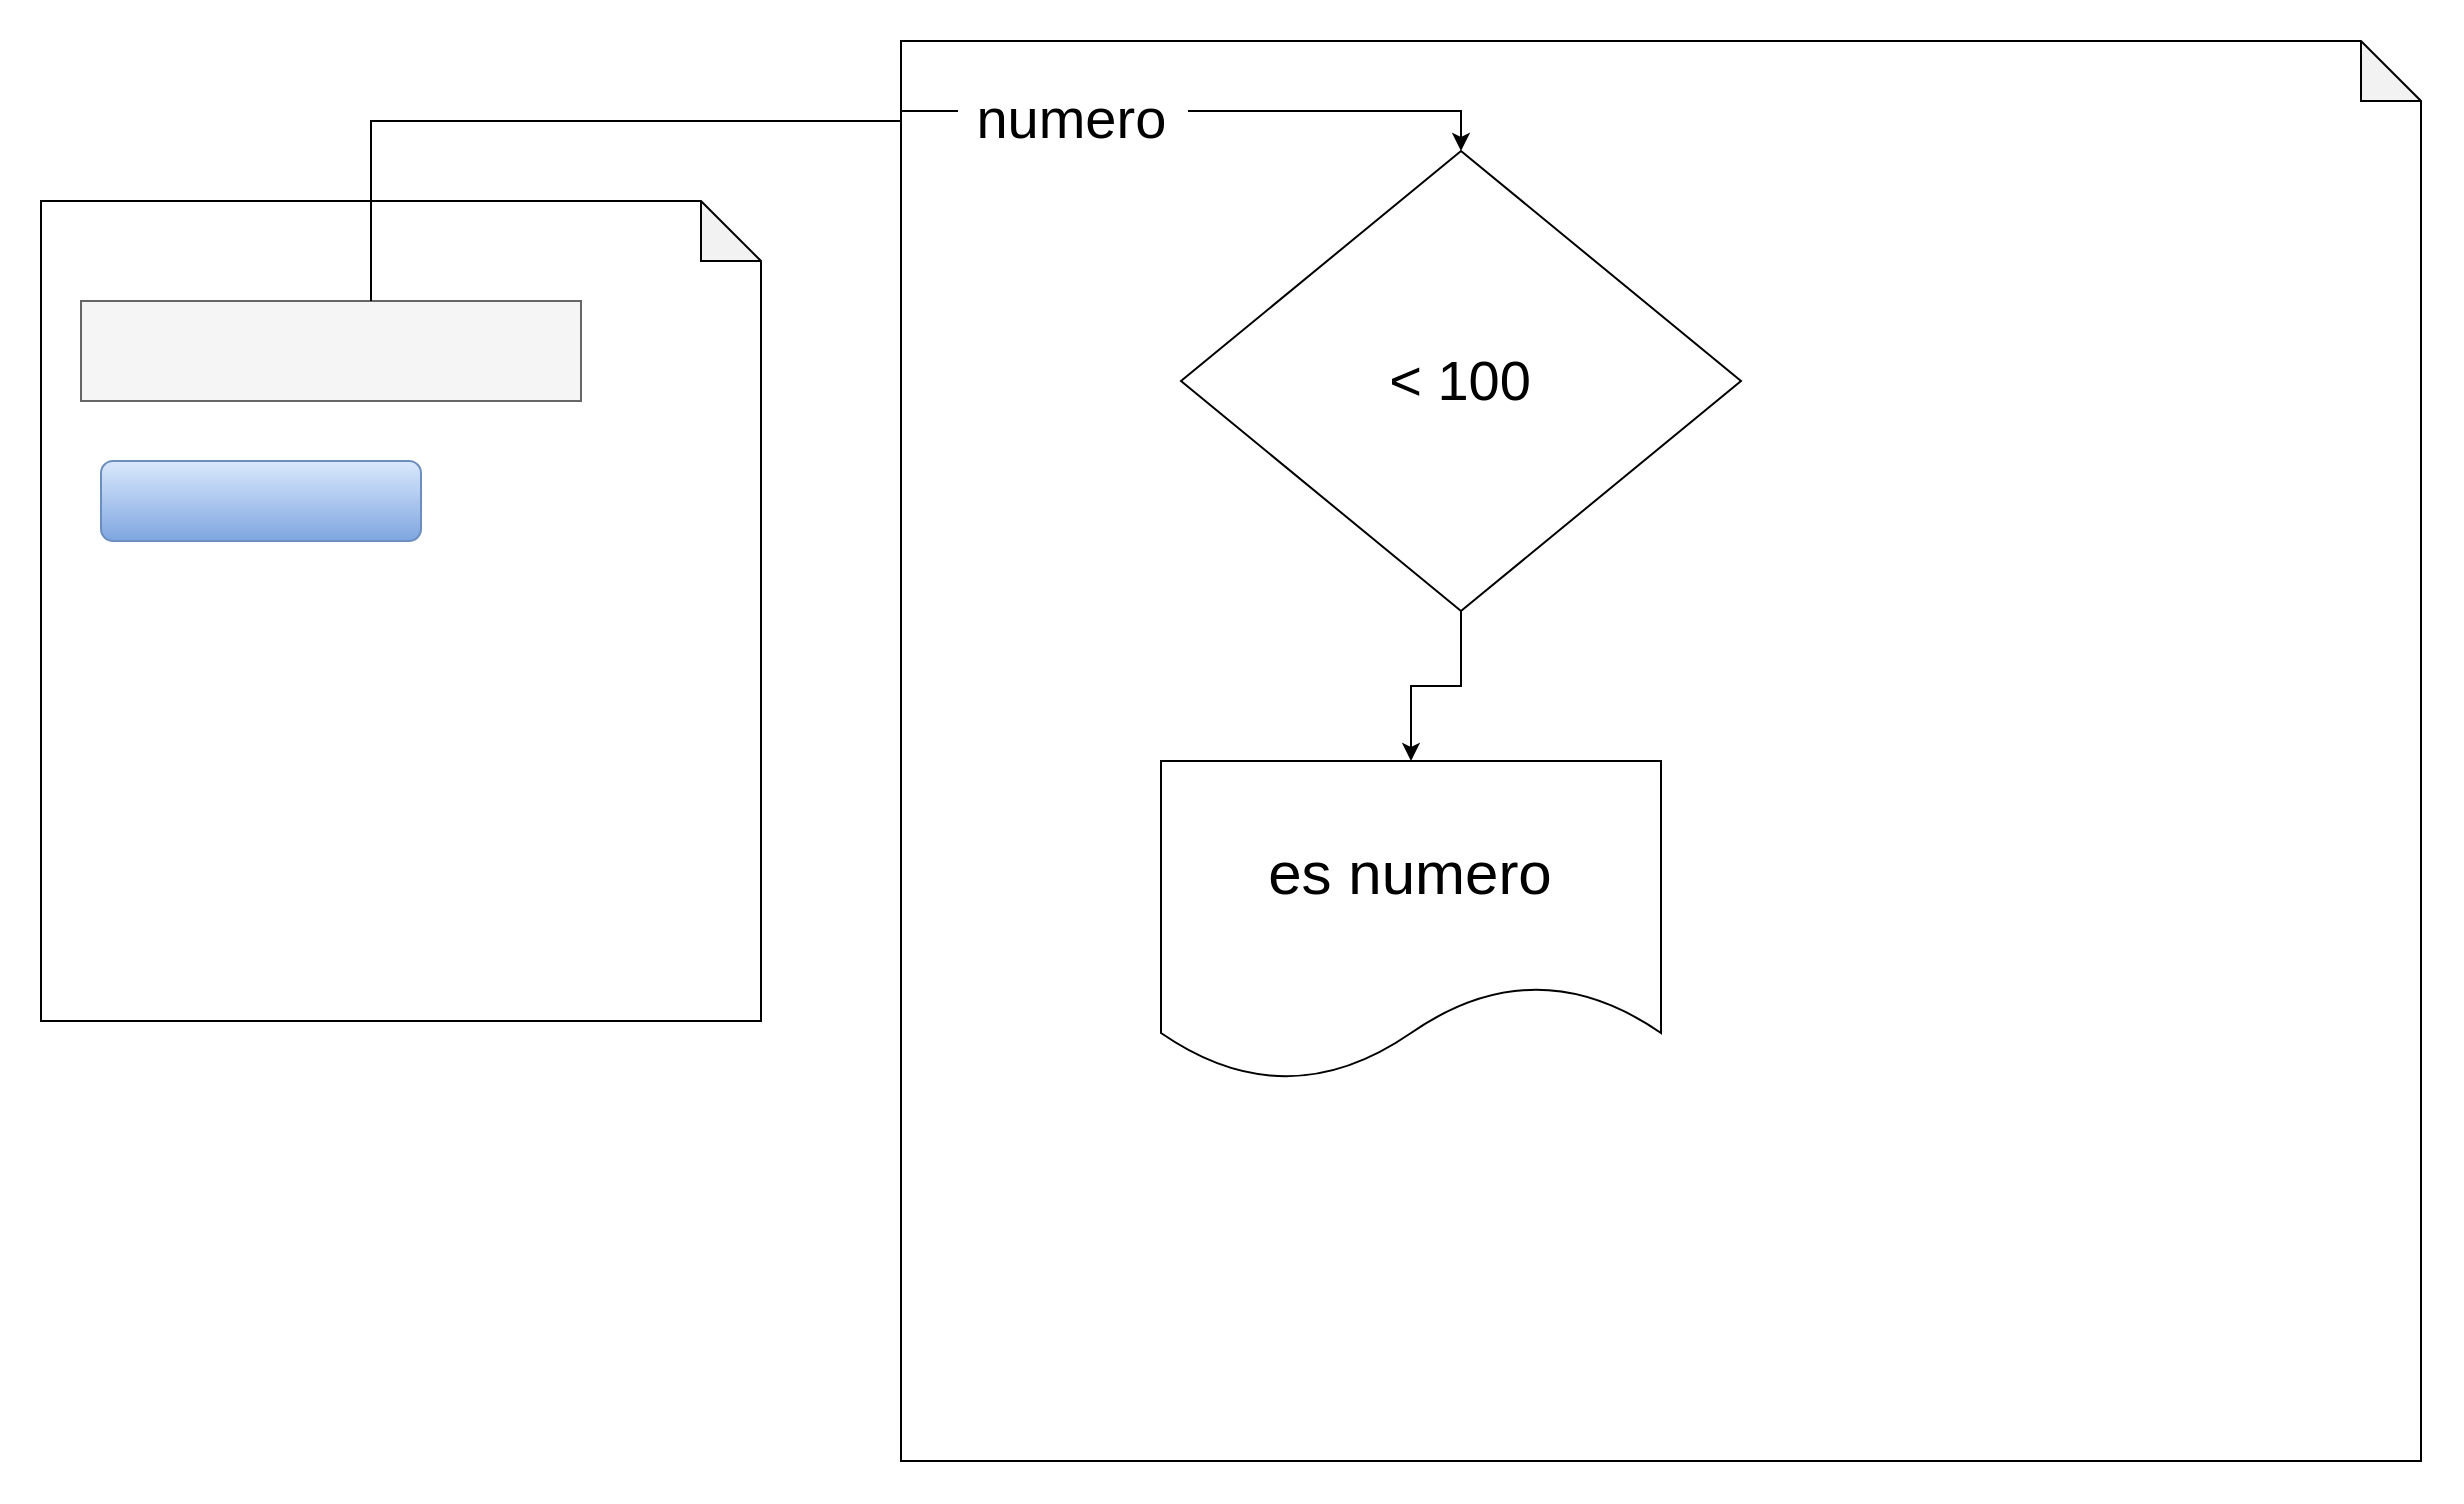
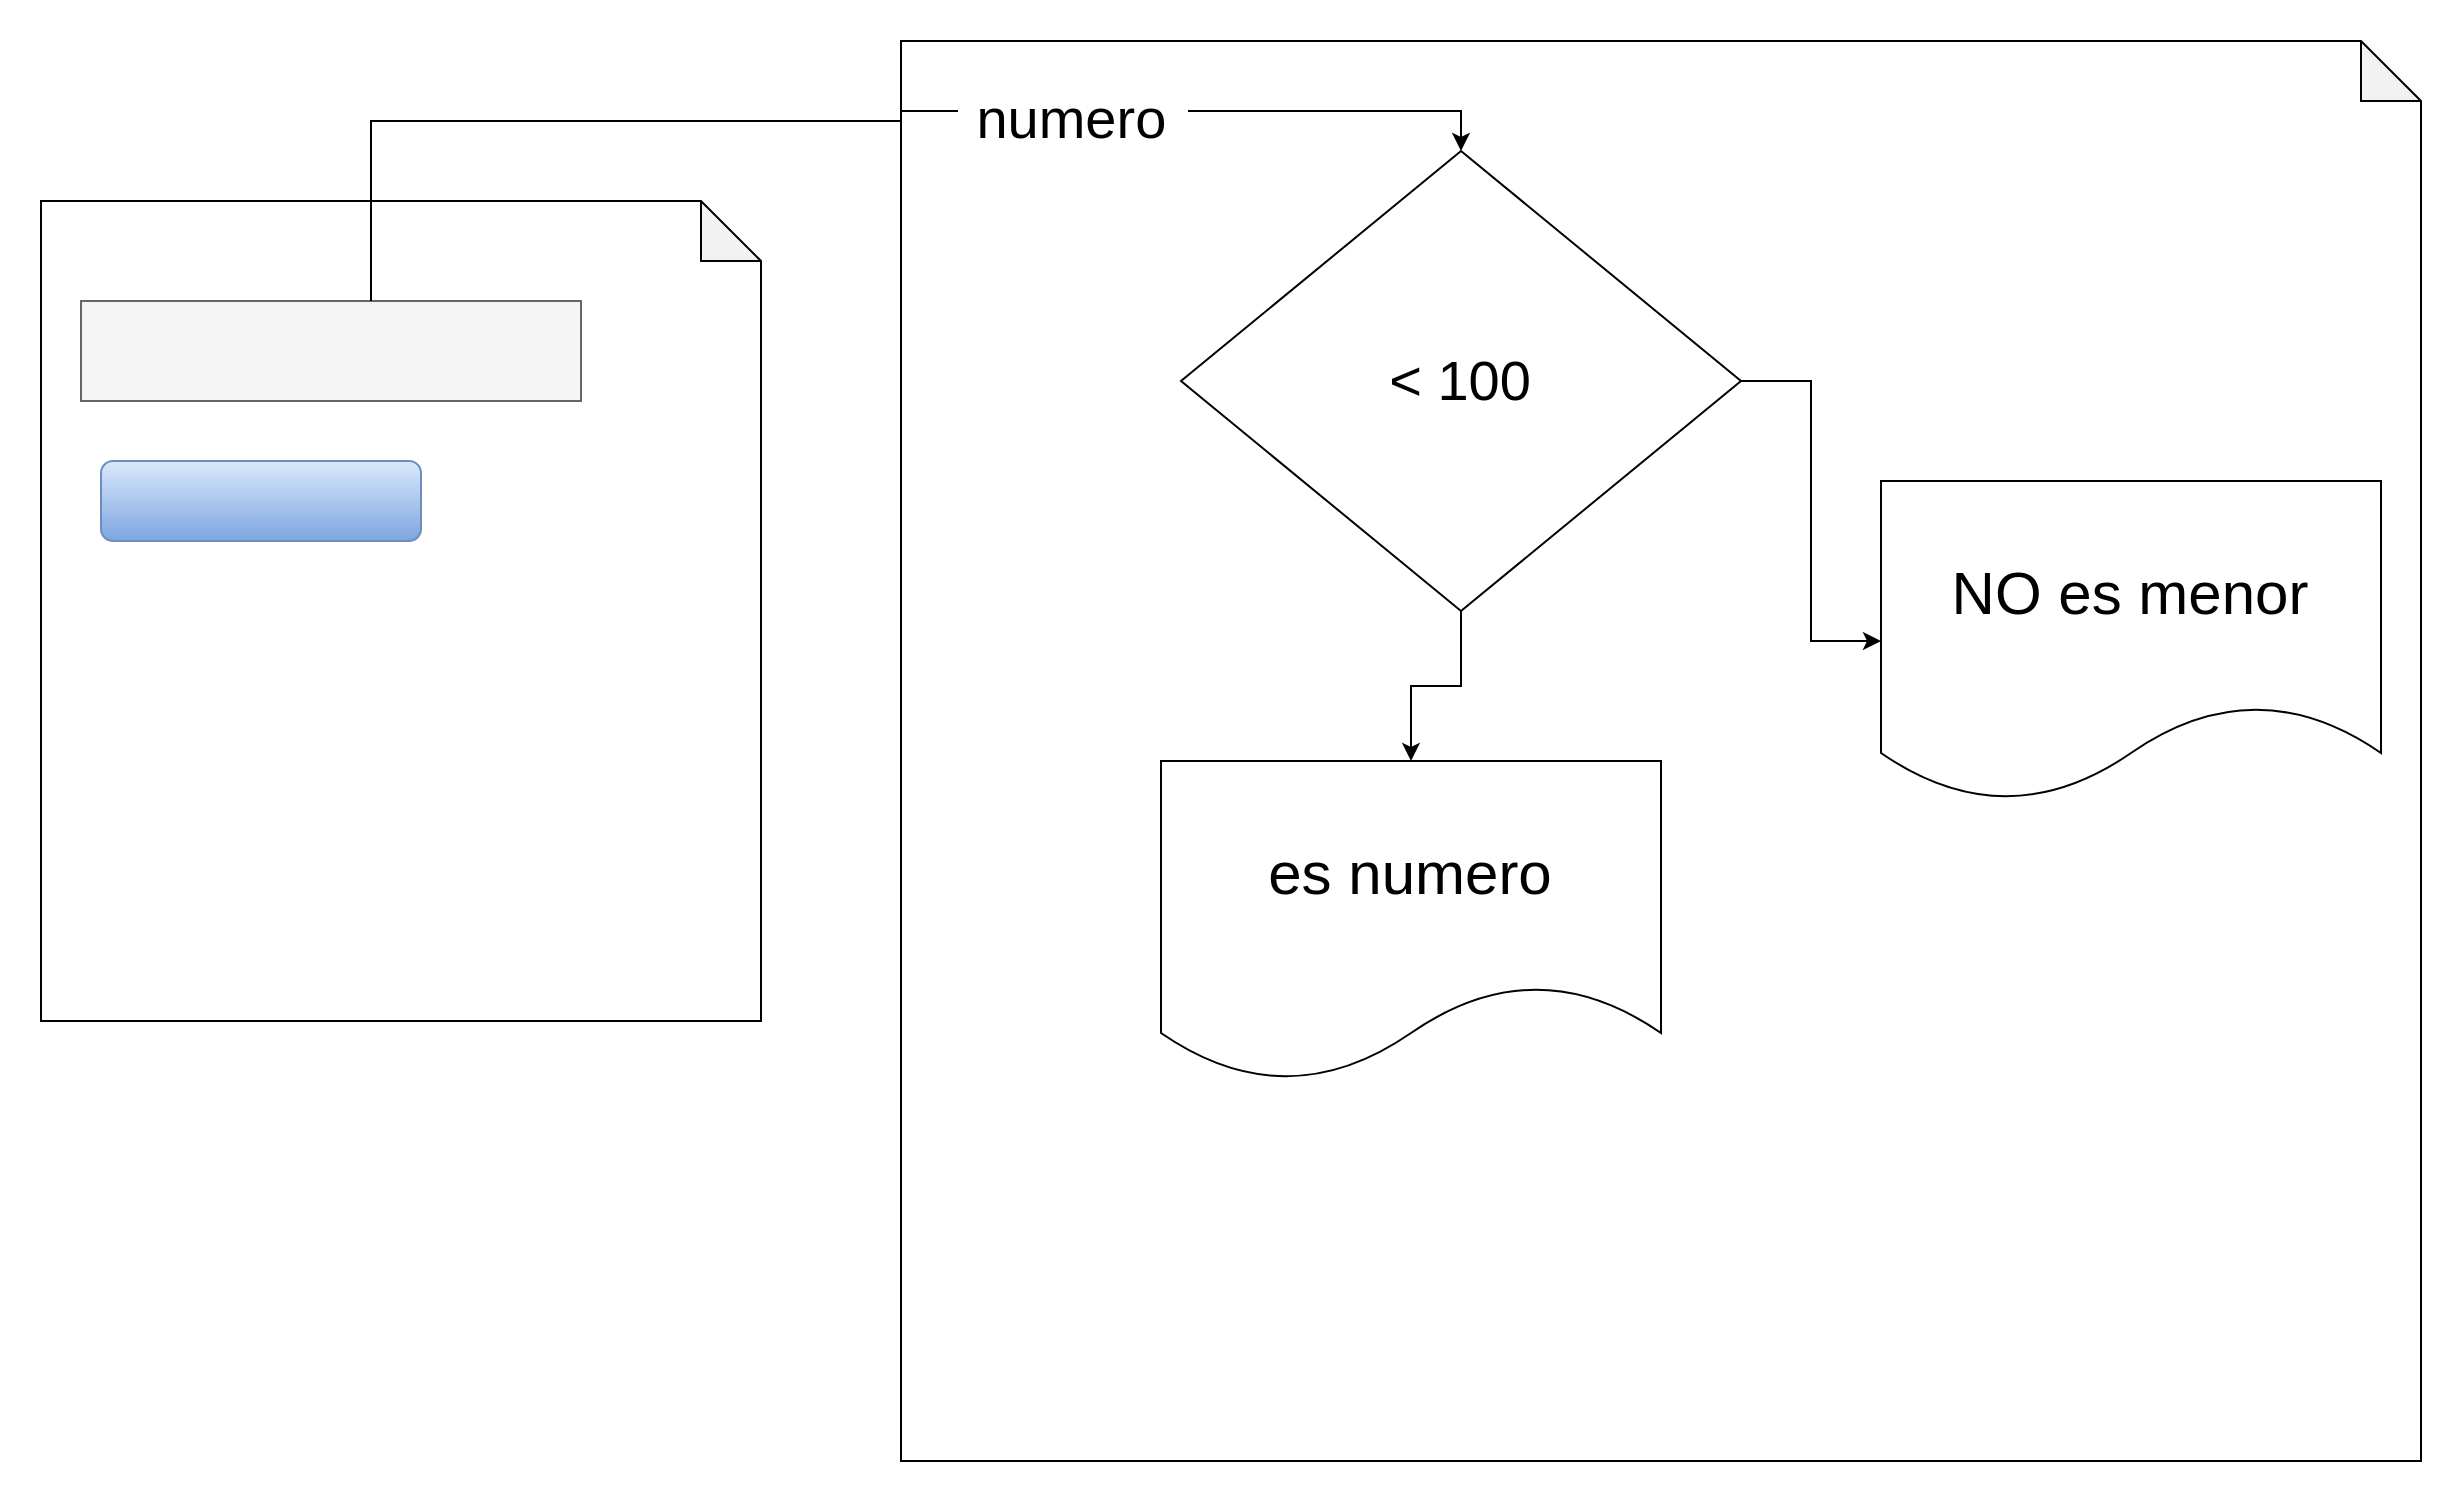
+ <mxCell id="6" style="edgeStyle=orthogonalEdgeStyle;rounded=0;orthogonalLoop=1;jettySize=auto;html=1;" edge="1" parent="1" source="8" target="12"><mxGeometry relative="1" as="geometry" /></mxCell>
+ <mxCell id="12" value="&lt;font style=&quot;font-size: 30px;&quot;&gt;NO es menor&lt;/font&gt;" style="shape=document;whiteSpace=wrap;html=1;boundedLbl=1;" vertex="1" parent="1"><mxGeometry x="940" y="240" width="250" height="160" as="geometry" /></mxCell>
